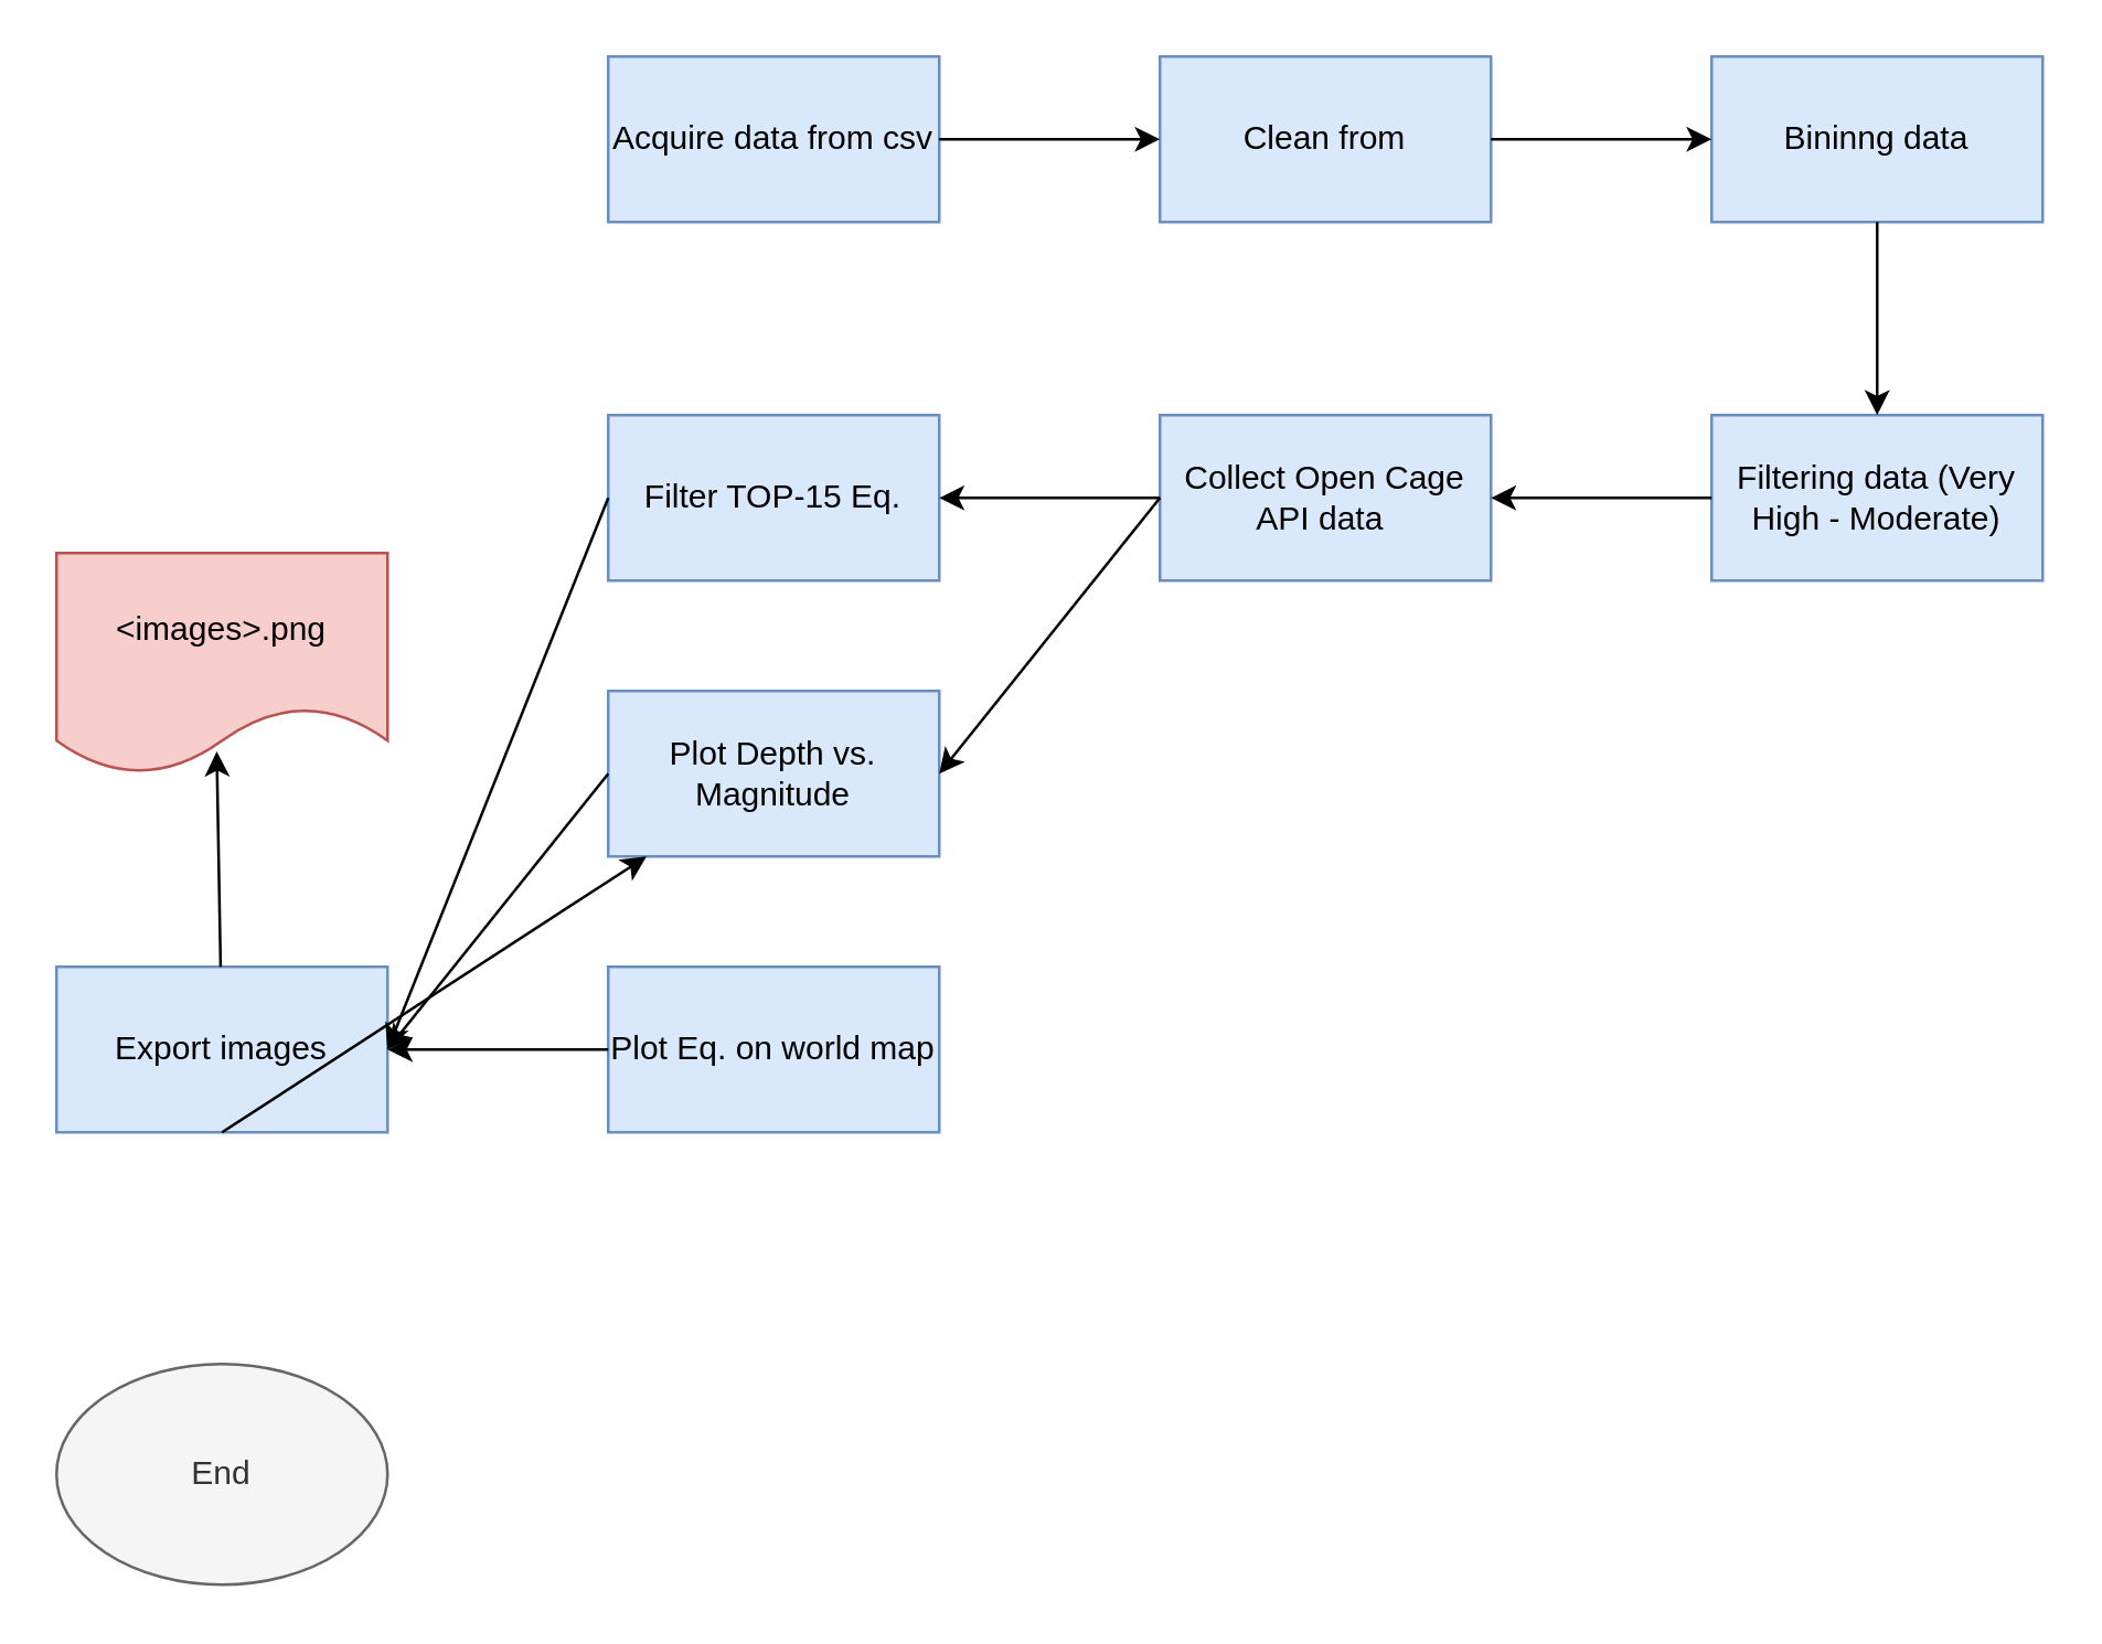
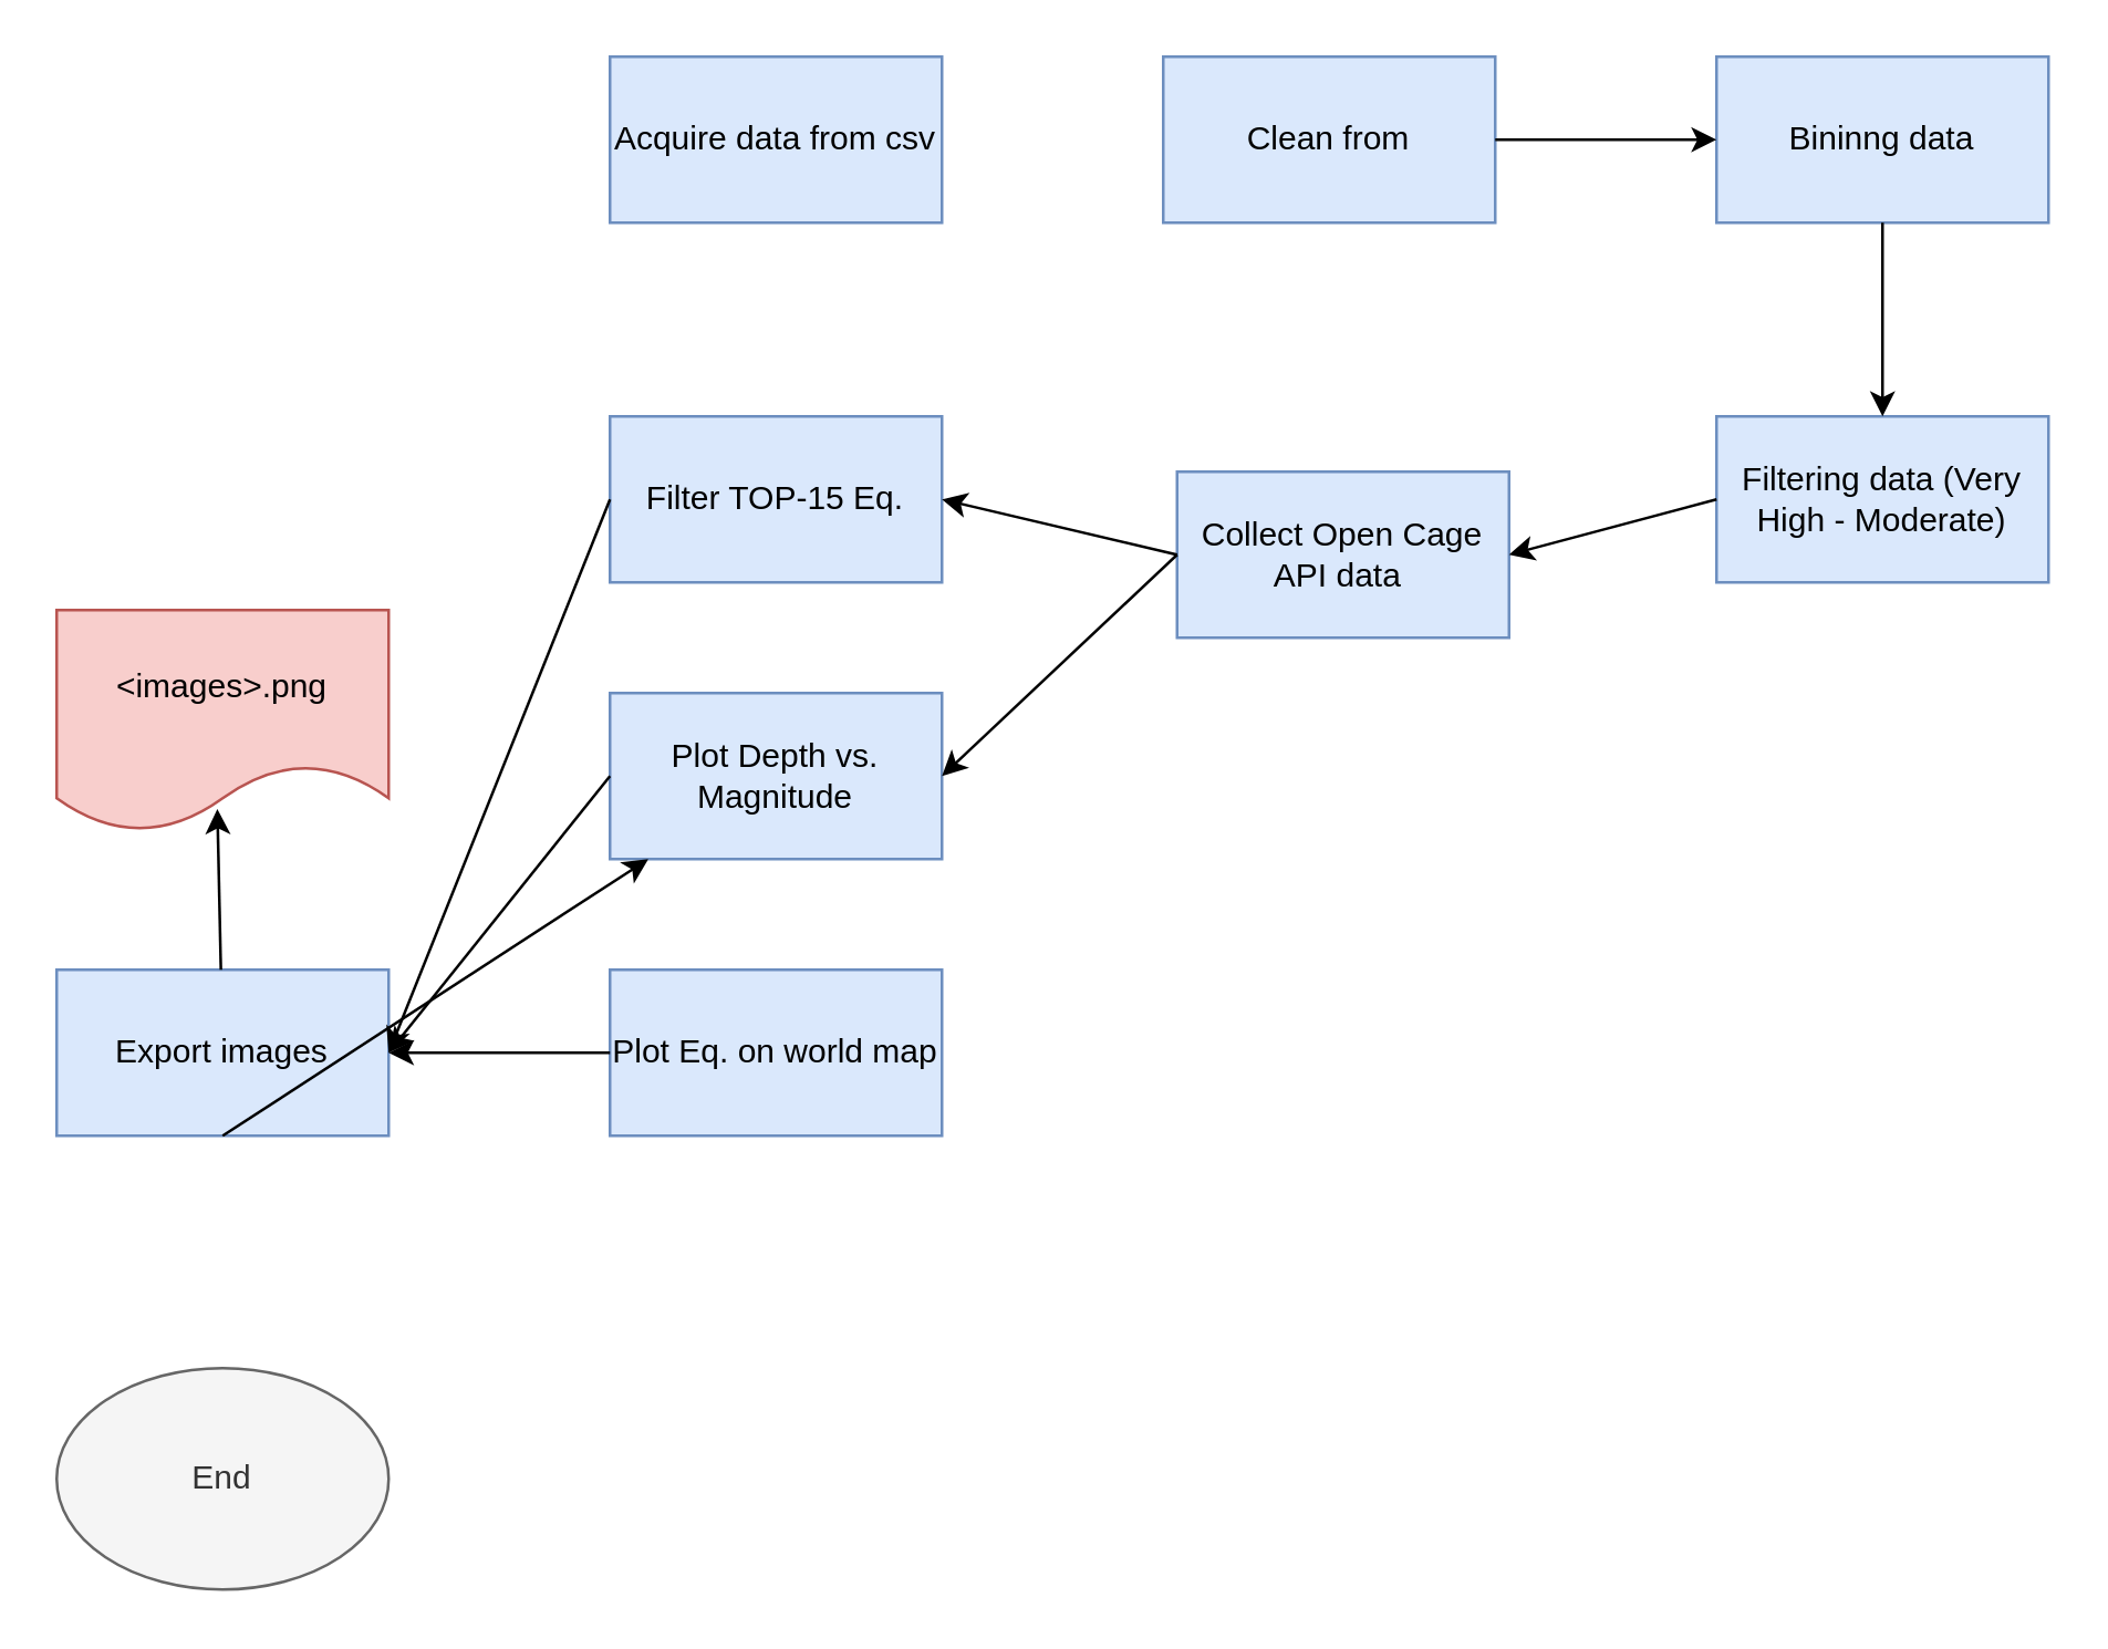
- <mxCell id="11" value="" style="endArrow=classic;html=1;exitX=1;exitY=0.5;exitDx=0;exitDy=0;entryX=0;entryY=0.5;entryDx=0;entryDy=0;" edge="1" parent="1" source="2" target="3"><mxGeometry width="50" height="50" relative="1" as="geometry"><mxPoint x="340" y="90" as="sourcePoint" /><mxPoint x="390" y="40" as="targetPoint" /></mxGeometry></mxCell>
- <mxCell id="6" value="Collect Open Cage API data&amp;nbsp;" style="rounded=0;whiteSpace=wrap;html=1;fillColor=#dae8fc;strokeColor=#6c8ebf;" vertex="1" parent="1"><mxGeometry x="420" y="150" width="120" height="60" as="geometry" /></mxCell>
+ <mxCell id="6" value="Collect Open Cage API data&amp;nbsp;" style="rounded=0;whiteSpace=wrap;html=1;fillColor=#dae8fc;strokeColor=#6c8ebf;" vertex="1" parent="1"><mxGeometry x="425" y="170" width="120" height="60" as="geometry" /></mxCell>
- <mxCell id="22" value="&amp;lt;images&amp;gt;.png" style="shape=document;whiteSpace=wrap;html=1;boundedLbl=1;fillColor=#f8cecc;strokeColor=#b85450;" vertex="1" parent="1"><mxGeometry x="20" y="200" width="120" height="80" as="geometry" /></mxCell>
+ <mxCell id="22" value="&amp;lt;images&amp;gt;.png" style="shape=document;whiteSpace=wrap;html=1;boundedLbl=1;fillColor=#f8cecc;strokeColor=#b85450;" vertex="1" parent="1"><mxGeometry x="20" y="220" width="120" height="80" as="geometry" /></mxCell>
